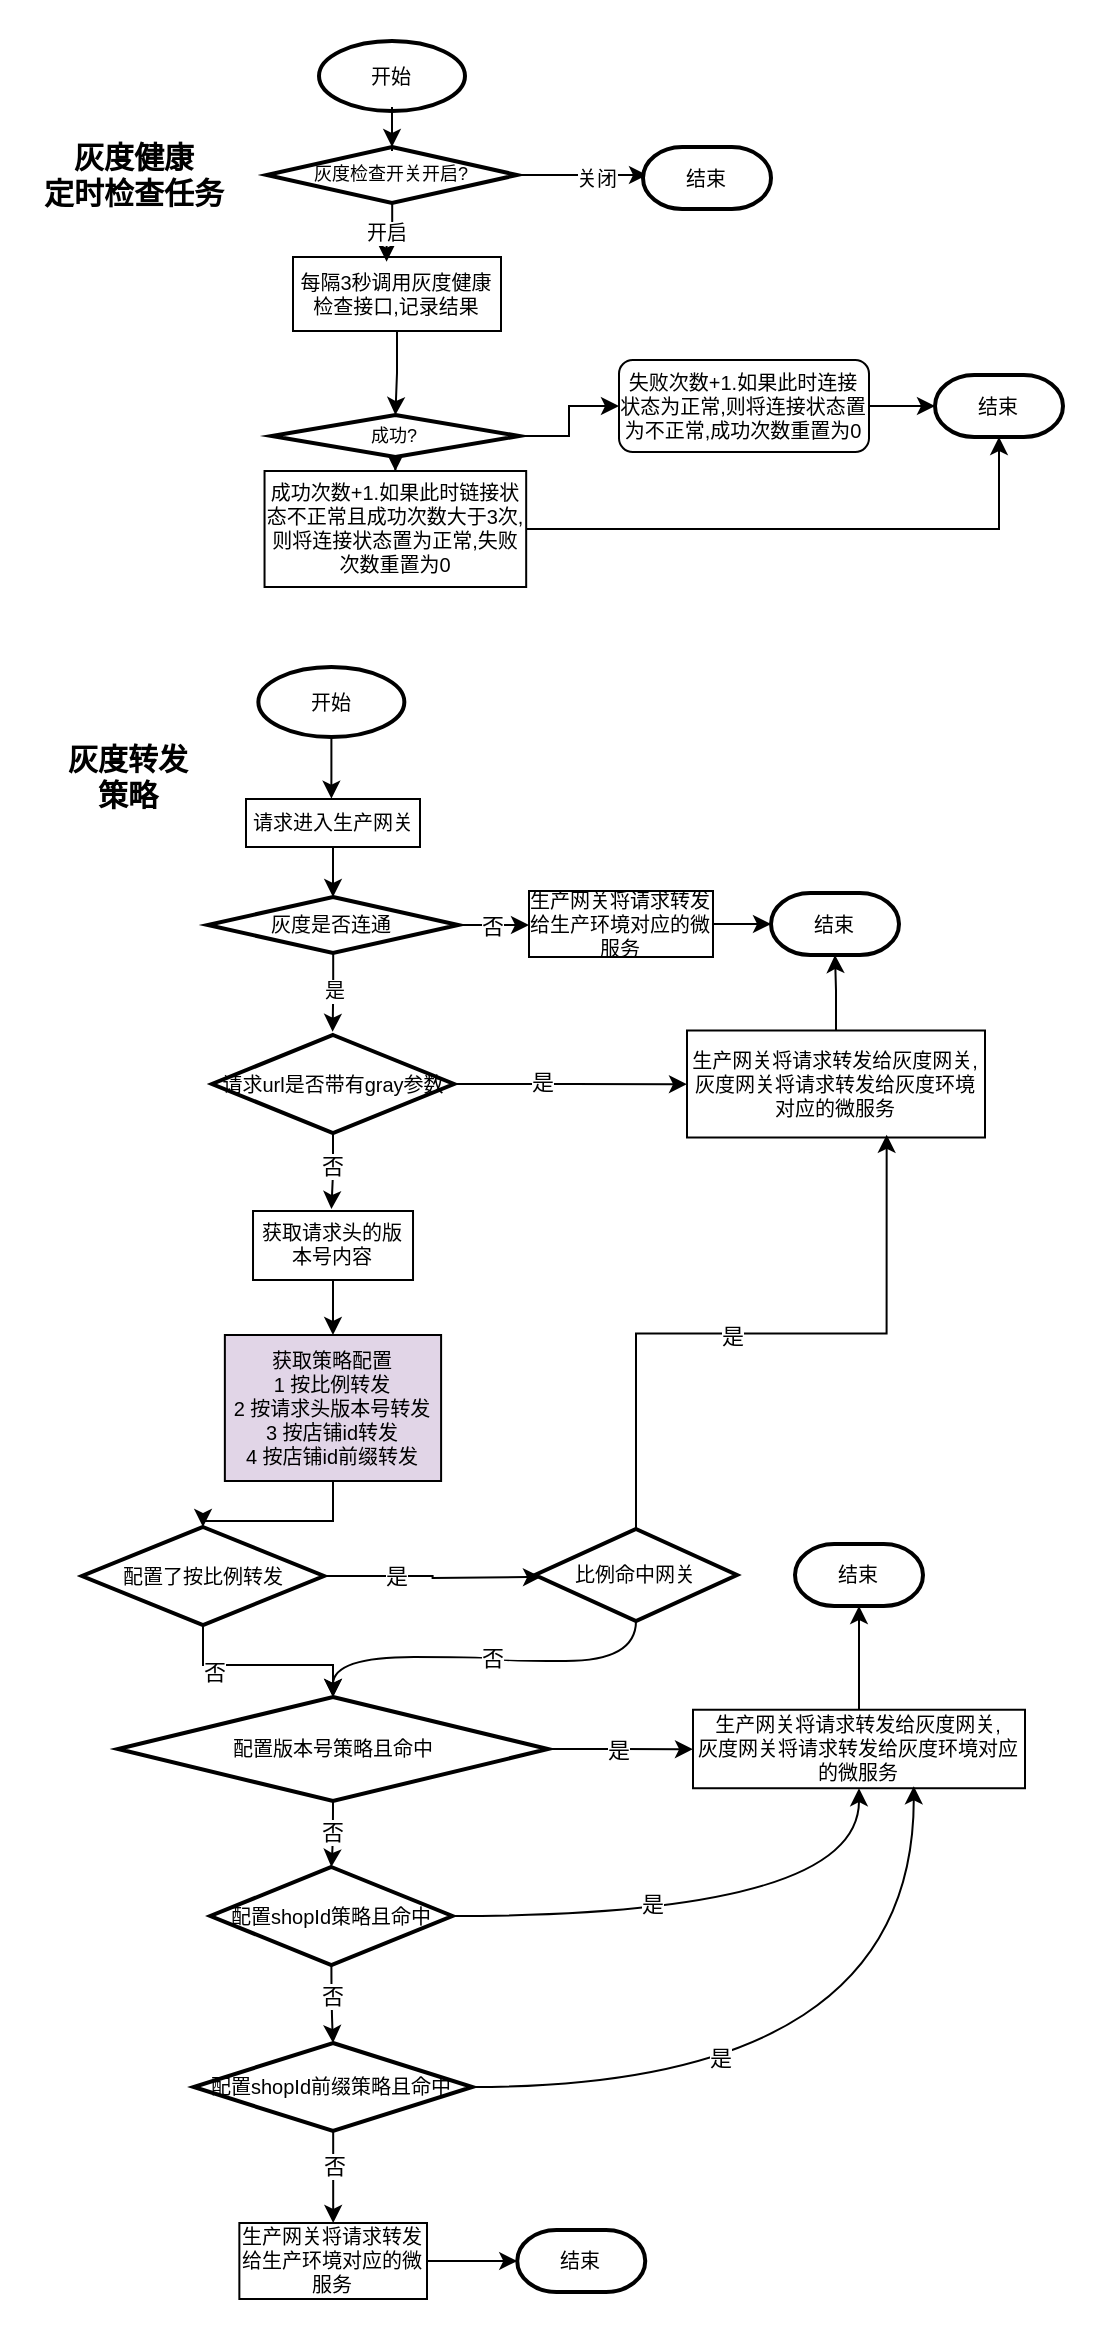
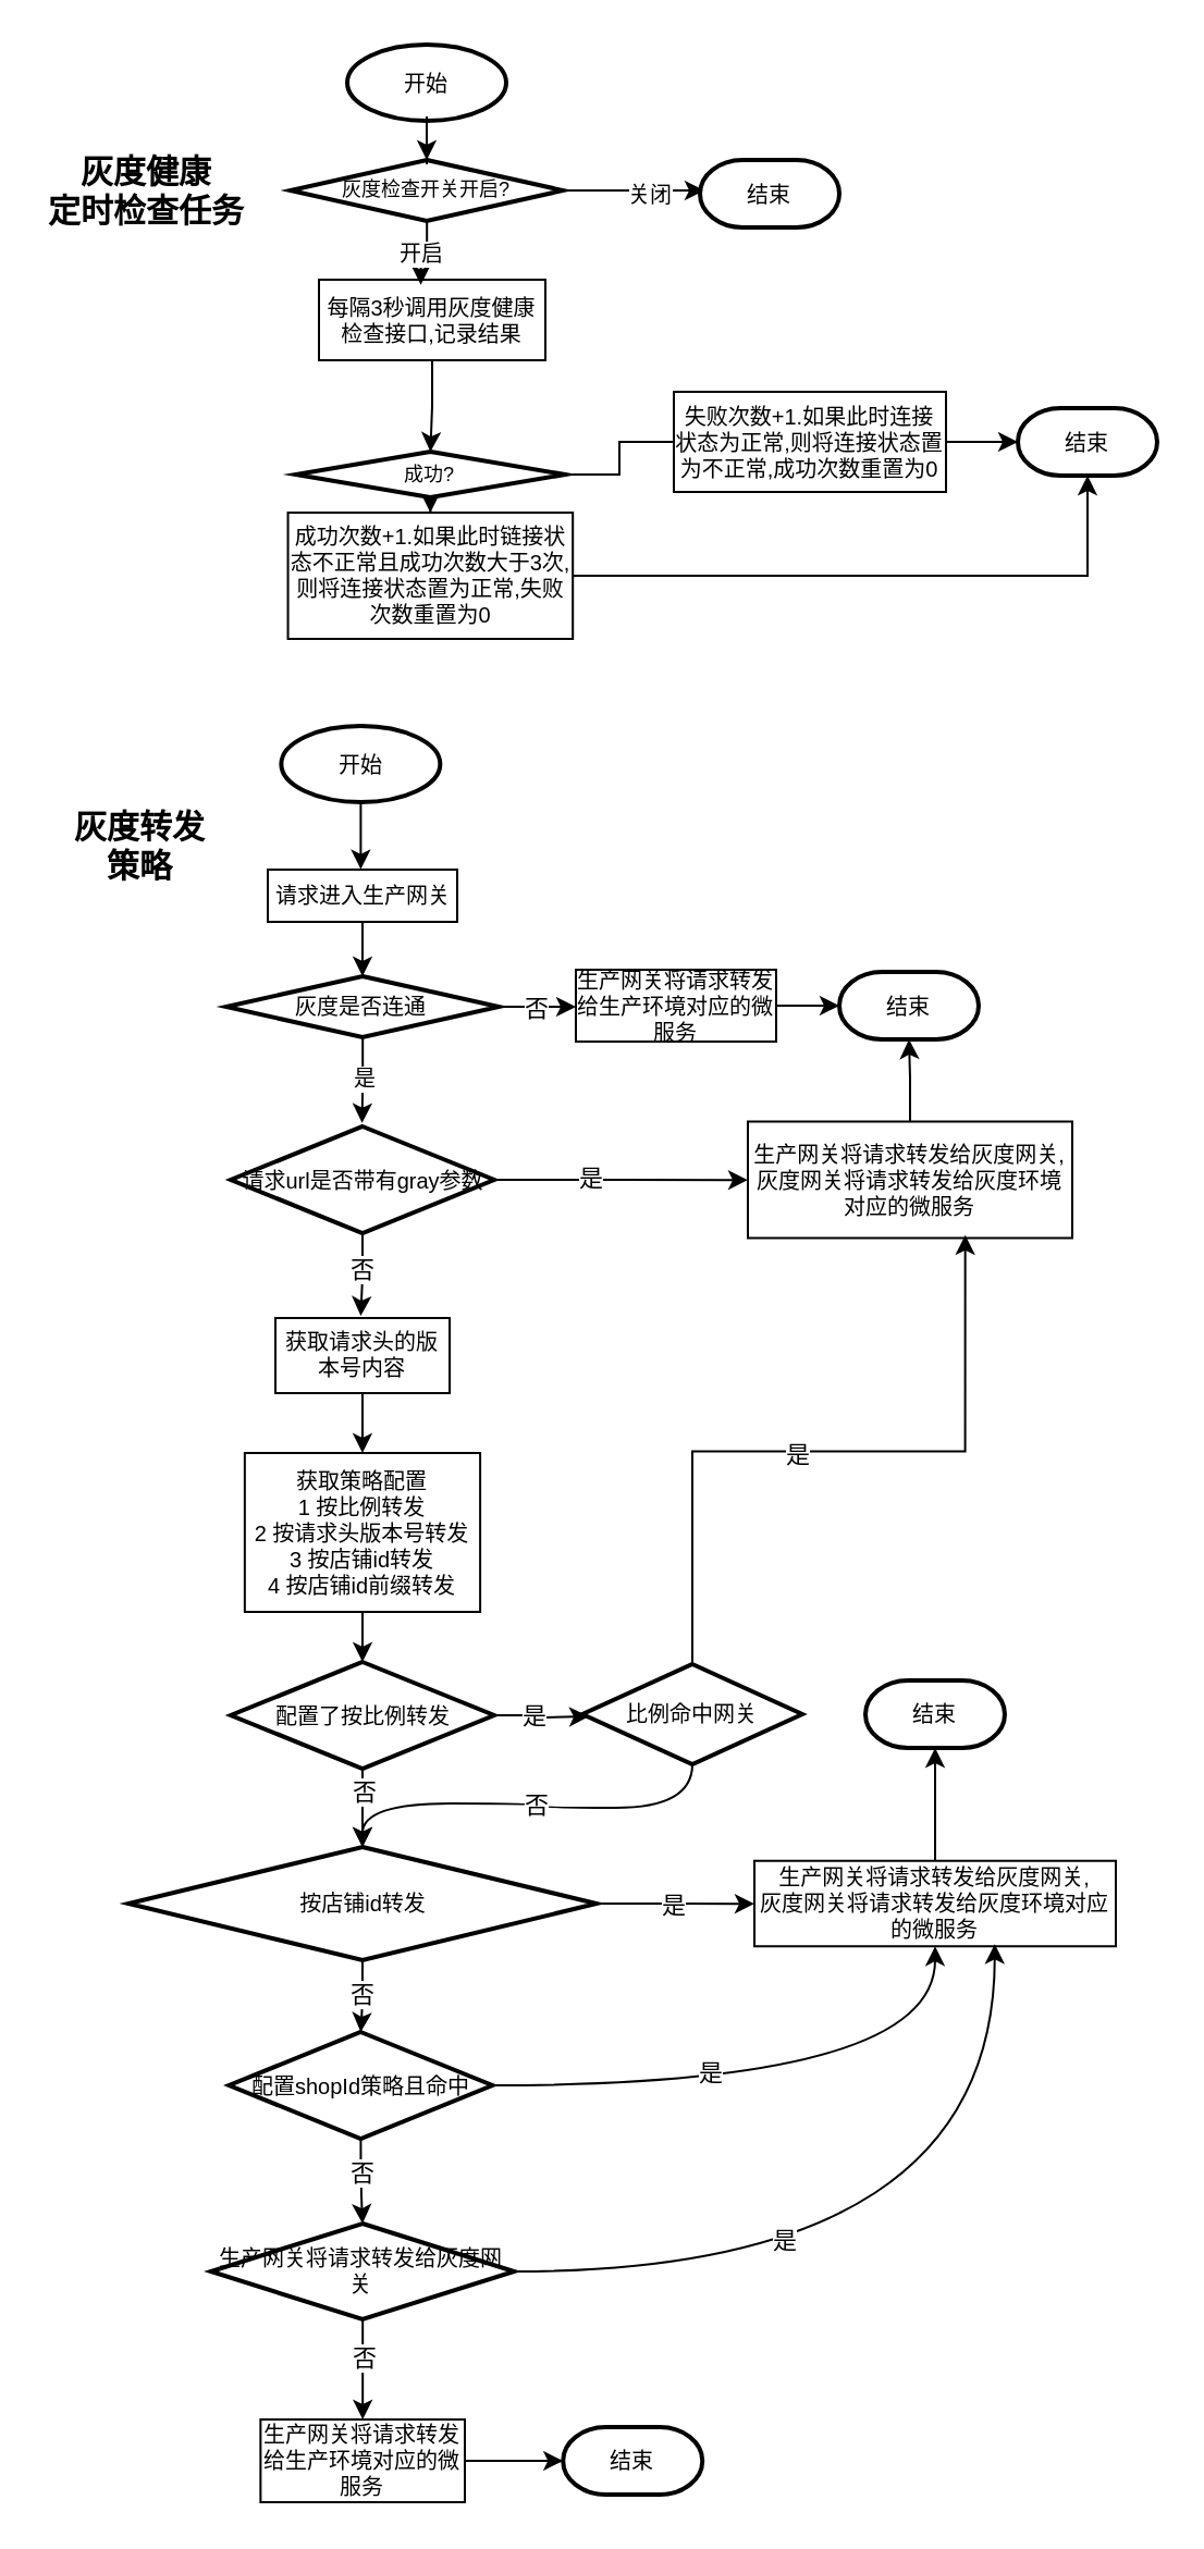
- <mxCell id="13" value="" style="edgeStyle=orthogonalEdgeStyle;rounded=0;orthogonalLoop=1;jettySize=auto;html=1;" edge="1" parent="1" source="15" target="17"><mxGeometry relative="1" as="geometry" /></mxCell>
+ <mxCell id="13" value="" style="edgeStyle=orthogonalEdgeStyle;rounded=0;orthogonalLoop=1;jettySize=auto;html=1;endArrow=none;" edge="1" parent="1" source="15" target="17"><mxGeometry relative="1" as="geometry" /></mxCell>
- <mxCell id="17" value="&lt;div class=&quot;lake-content&quot;&gt;失败次数+1.如果此时连接状态为正常,则将连接状态置为不正常,成功次数重置为0&lt;/div&gt;" style="whiteSpace=wrap;html=1;fontSize=10;rounded=1;" vertex="1" parent="1"><mxGeometry x="309" y="179.5" width="125" height="46" as="geometry" /></mxCell>
+ <mxCell id="17" value="&lt;div class=&quot;lake-content&quot;&gt;失败次数+1.如果此时连接状态为正常,则将连接状态置为不正常,成功次数重置为0&lt;/div&gt;" style="rounded=0;whiteSpace=wrap;html=1;fontSize=10;" vertex="1" parent="1"><mxGeometry x="309" y="179.5" width="125" height="46" as="geometry" /></mxCell>
- <mxCell id="43" value="&lt;div class=&quot;lake-content&quot;&gt;获取策略配置&lt;/div&gt;&lt;div class=&quot;lake-content&quot;&gt;&lt;div class=&quot;lake-content&quot;&gt;1 按比例转发&lt;/div&gt;&lt;div class=&quot;lake-content&quot;&gt;2 按请求头版本号转发&lt;/div&gt;&lt;div class=&quot;lake-content&quot;&gt;&lt;span style=&quot;background-color: initial;&quot;&gt;3 按店铺id转发&lt;/span&gt;&lt;/div&gt;&lt;div class=&quot;lake-content&quot;&gt;4 按店铺id前缀转发&lt;/div&gt;&lt;/div&gt;" style="rounded=0;whiteSpace=wrap;html=1;fontSize=10;fillColor=#e1d5e7;" vertex="1" parent="1"><mxGeometry x="111.93" y="667" width="108.12" height="73" as="geometry" /></mxCell>
+ <mxCell id="43" value="&lt;div class=&quot;lake-content&quot;&gt;获取策略配置&lt;/div&gt;&lt;div class=&quot;lake-content&quot;&gt;&lt;div class=&quot;lake-content&quot;&gt;1 按比例转发&lt;/div&gt;&lt;div class=&quot;lake-content&quot;&gt;2 按请求头版本号转发&lt;/div&gt;&lt;div class=&quot;lake-content&quot;&gt;&lt;span style=&quot;background-color: initial;&quot;&gt;3 按店铺id转发&lt;/span&gt;&lt;/div&gt;&lt;div class=&quot;lake-content&quot;&gt;4 按店铺id前缀转发&lt;/div&gt;&lt;/div&gt;" style="rounded=0;whiteSpace=wrap;html=1;fontSize=10;" vertex="1" parent="1"><mxGeometry x="111.93" y="667" width="108.12" height="73" as="geometry" /></mxCell>
- <mxCell id="46" value="配置了按比例转发" style="strokeWidth=2;html=1;shape=mxgraph.flowchart.decision;whiteSpace=wrap;fontSize=10;" vertex="1" parent="1"><mxGeometry x="40.5" y="763" width="120.99" height="49" as="geometry" /></mxCell>
+ <mxCell id="46" value="配置了按比例转发" style="strokeWidth=2;html=1;shape=mxgraph.flowchart.decision;whiteSpace=wrap;fontSize=10;" vertex="1" parent="1"><mxGeometry x="105.5" y="763" width="120.99" height="49" as="geometry" /></mxCell>
- <mxCell id="55" value="配置版本号策略且命中" style="strokeWidth=2;html=1;shape=mxgraph.flowchart.decision;whiteSpace=wrap;fontSize=10;" vertex="1" parent="1"><mxGeometry x="58.51" y="848" width="214.97" height="52" as="geometry" /></mxCell>
+ <mxCell id="55" value="按店铺id转发" style="strokeWidth=2;html=1;shape=mxgraph.flowchart.decision;whiteSpace=wrap;fontSize=10;" vertex="1" parent="1"><mxGeometry x="58.51" y="848" width="214.97" height="52" as="geometry" /></mxCell>
- <mxCell id="66" value="配置shopId前缀策略且命中" style="strokeWidth=2;html=1;shape=mxgraph.flowchart.decision;whiteSpace=wrap;fontSize=10;" vertex="1" parent="1"><mxGeometry x="96.36" y="1021" width="139.31" height="44" as="geometry" /></mxCell>
+ <mxCell id="66" value="生产网关将请求转发给灰度网关" style="strokeWidth=2;html=1;shape=mxgraph.flowchart.decision;whiteSpace=wrap;fontSize=10;" vertex="1" parent="1"><mxGeometry x="96.36" y="1021" width="139.31" height="44" as="geometry" /></mxCell>
